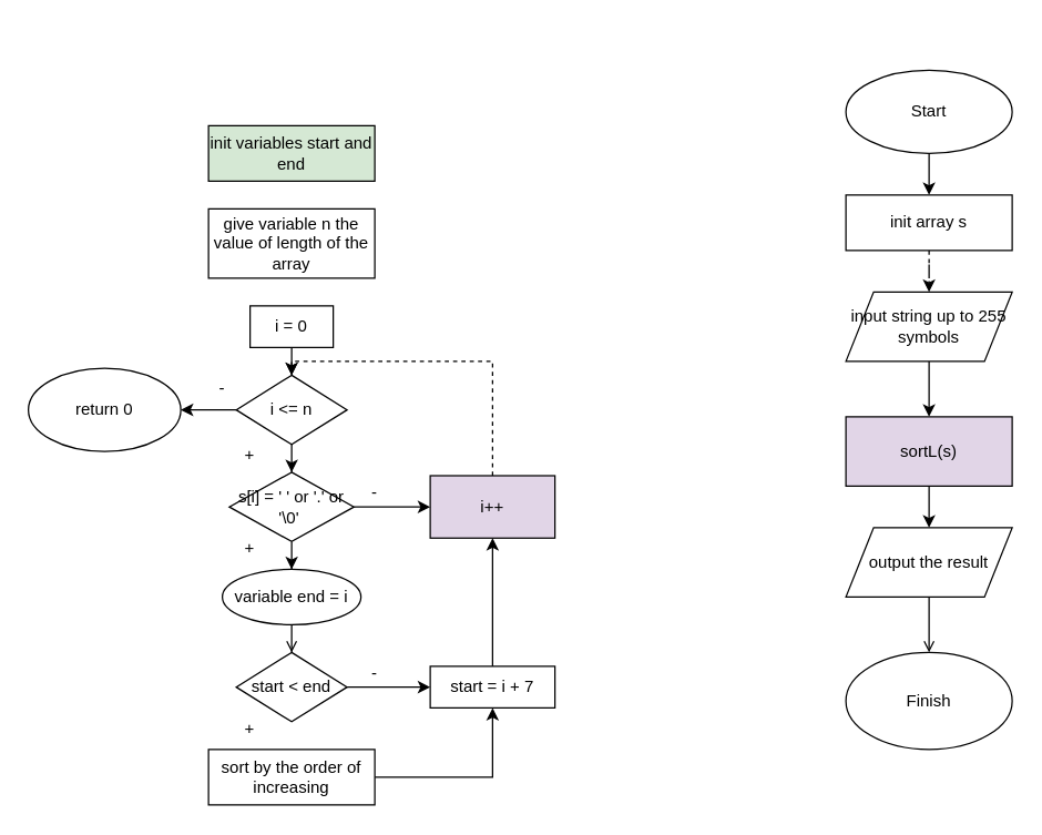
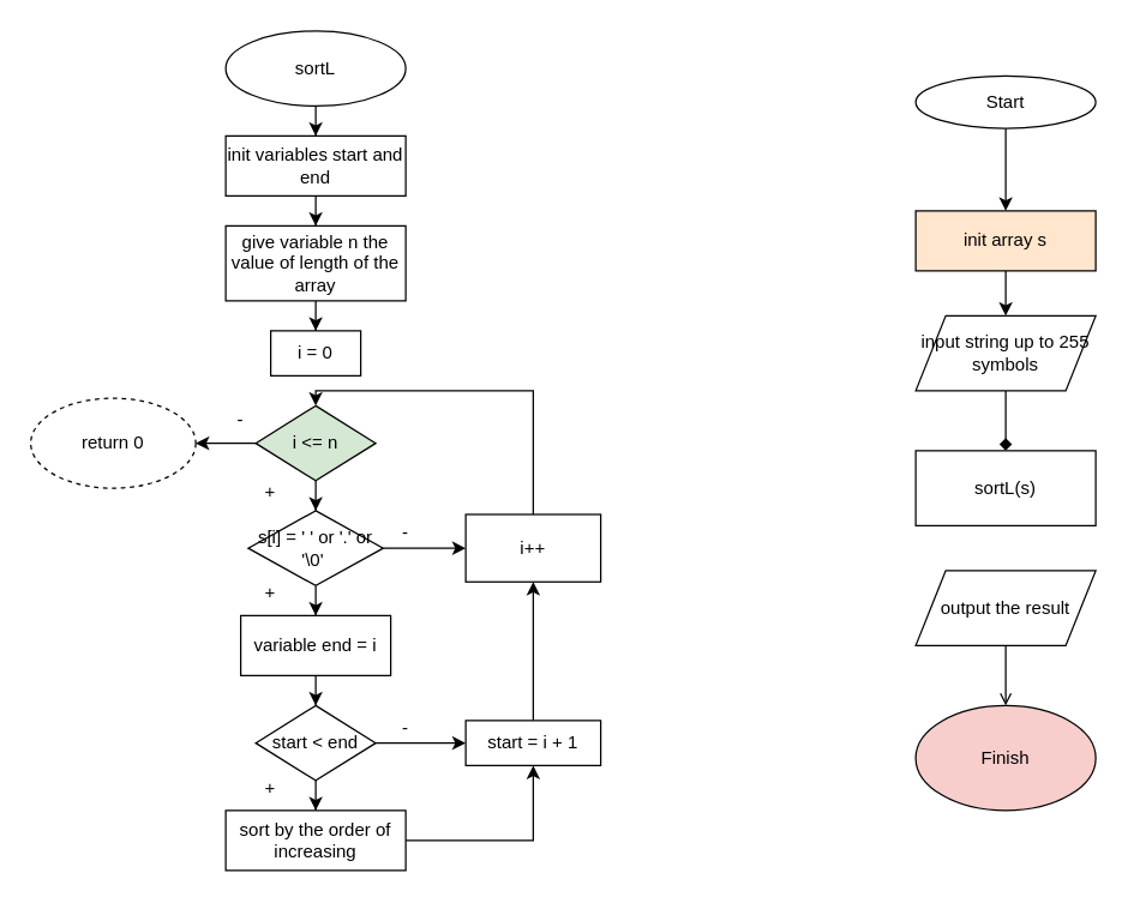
+ <mxCell id="3" value="sortL" style="ellipse;whiteSpace=wrap;html=1;" vertex="1" parent="1"><mxGeometry x="150" y="20" width="120" height="50" as="geometry" /></mxCell>
- <mxCell id="29" value="Start" style="ellipse;whiteSpace=wrap;html=1;" vertex="1" parent="1"><mxGeometry x="610" y="50" width="120" height="60" as="geometry" /></mxCell>
+ <mxCell id="29" value="Start" style="ellipse;whiteSpace=wrap;html=1;" vertex="1" parent="1"><mxGeometry x="610" y="50" width="120" height="35" as="geometry" /></mxCell>
+ <mxCell id="2" value="" style="edgeStyle=orthogonalEdgeStyle;rounded=0;orthogonalLoop=1;jettySize=auto;html=1;" edge="1" parent="1" source="3" target="5"><mxGeometry relative="1" as="geometry" /></mxCell>
- <mxCell id="5" value="init variables start and end" style="whiteSpace=wrap;html=1;fillColor=#d5e8d4;" vertex="1" parent="1"><mxGeometry x="150" y="90" width="120" height="40" as="geometry" /></mxCell>
+ <mxCell id="5" value="init variables start and end" style="whiteSpace=wrap;html=1;" vertex="1" parent="1"><mxGeometry x="150" y="90" width="120" height="40" as="geometry" /></mxCell>
+ <mxCell id="4" value="" style="edgeStyle=orthogonalEdgeStyle;rounded=0;orthogonalLoop=1;jettySize=auto;html=1;" edge="1" parent="1" source="5" target="7"><mxGeometry relative="1" as="geometry" /></mxCell>
- <mxCell id="31" value="init array s" style="whiteSpace=wrap;html=1;" vertex="1" parent="1"><mxGeometry x="610" y="140" width="120" height="40" as="geometry" /></mxCell>
+ <mxCell id="31" value="init array s" style="whiteSpace=wrap;html=1;fillColor=#ffe6cc;" vertex="1" parent="1"><mxGeometry x="610" y="140" width="120" height="40" as="geometry" /></mxCell>
- <mxCell id="30" value="" style="edgeStyle=orthogonalEdgeStyle;rounded=0;orthogonalLoop=1;jettySize=auto;html=1;dashed=1;" edge="1" parent="1" source="31" target="33"><mxGeometry relative="1" as="geometry" /></mxCell>
+ <mxCell id="30" value="" style="edgeStyle=orthogonalEdgeStyle;rounded=0;orthogonalLoop=1;jettySize=auto;html=1;" edge="1" parent="1" source="31" target="33"><mxGeometry relative="1" as="geometry" /></mxCell>
+ <mxCell id="6" value="" style="edgeStyle=orthogonalEdgeStyle;rounded=0;orthogonalLoop=1;jettySize=auto;html=1;" edge="1" parent="1" source="7" target="9"><mxGeometry relative="1" as="geometry" /></mxCell>
- <mxCell id="8" value="" style="edgeStyle=orthogonalEdgeStyle;rounded=0;orthogonalLoop=1;jettySize=auto;html=1;" edge="1" parent="1" source="9" target="12"><mxGeometry relative="1" as="geometry" /></mxCell>
- <mxCell id="25" style="edgeStyle=orthogonalEdgeStyle;rounded=0;orthogonalLoop=1;jettySize=auto;html=1;exitX=0.5;exitY=0;exitDx=0;exitDy=0;entryX=0.5;entryY=0;entryDx=0;entryDy=0;dashed=1;" edge="1" parent="1" source="26" target="12"><mxGeometry relative="1" as="geometry"><Array as="points"><mxPoint x="355" y="260" /><mxPoint x="210" y="260" /></Array></mxGeometry></mxCell>
+ <mxCell id="25" style="edgeStyle=orthogonalEdgeStyle;rounded=0;orthogonalLoop=1;jettySize=auto;html=1;exitX=0.5;exitY=0;exitDx=0;exitDy=0;entryX=0.5;entryY=0;entryDx=0;entryDy=0;" edge="1" parent="1" source="26" target="12"><mxGeometry relative="1" as="geometry"><Array as="points"><mxPoint x="355" y="260" /><mxPoint x="210" y="260" /></Array></mxGeometry></mxCell>
- <mxCell id="32" value="" style="edgeStyle=orthogonalEdgeStyle;rounded=0;orthogonalLoop=1;jettySize=auto;html=1;" edge="1" parent="1" source="33" target="35"><mxGeometry relative="1" as="geometry" /></mxCell>
+ <mxCell id="32" value="" style="edgeStyle=orthogonalEdgeStyle;rounded=0;orthogonalLoop=1;jettySize=auto;html=1;endArrow=diamond;" edge="1" parent="1" source="33" target="35"><mxGeometry relative="1" as="geometry" /></mxCell>
- <mxCell id="27" value="return 0" style="ellipse;whiteSpace=wrap;html=1;" vertex="1" parent="1"><mxGeometry x="20" y="265" width="110" height="60" as="geometry" /></mxCell>
+ <mxCell id="27" value="return 0" style="ellipse;whiteSpace=wrap;html=1;dashed=1;" vertex="1" parent="1"><mxGeometry x="20" y="265" width="110" height="60" as="geometry" /></mxCell>
- <mxCell id="12" value="i &amp;lt;= n" style="rhombus;whiteSpace=wrap;html=1;" vertex="1" parent="1"><mxGeometry x="170" y="270" width="80" height="50" as="geometry" /></mxCell>
+ <mxCell id="12" value="i &amp;lt;= n" style="rhombus;whiteSpace=wrap;html=1;fillColor=#d5e8d4;" vertex="1" parent="1"><mxGeometry x="170" y="270" width="80" height="50" as="geometry" /></mxCell>
- <mxCell id="35" value="sortL(s)" style="whiteSpace=wrap;html=1;fillColor=#e1d5e7;" vertex="1" parent="1"><mxGeometry x="610" y="300" width="120" height="50" as="geometry" /></mxCell>
+ <mxCell id="35" value="sortL(s)" style="whiteSpace=wrap;html=1;" vertex="1" parent="1"><mxGeometry x="610" y="300" width="120" height="50" as="geometry" /></mxCell>
- <mxCell id="26" value="i++" style="whiteSpace=wrap;html=1;fillColor=#e1d5e7;" vertex="1" parent="1"><mxGeometry x="310" y="342.5" width="90" height="45" as="geometry" /></mxCell>
+ <mxCell id="26" value="i++" style="whiteSpace=wrap;html=1;" vertex="1" parent="1"><mxGeometry x="310" y="342.5" width="90" height="45" as="geometry" /></mxCell>
- <mxCell id="34" value="" style="edgeStyle=orthogonalEdgeStyle;rounded=0;orthogonalLoop=1;jettySize=auto;html=1;" edge="1" parent="1" source="35" target="37"><mxGeometry relative="1" as="geometry" /></mxCell>
- <mxCell id="17" value="variable end = i" style="ellipse;whiteSpace=wrap;html=1;" vertex="1" parent="1"><mxGeometry x="160" y="410" width="100" height="40" as="geometry" /></mxCell>
+ <mxCell id="17" value="variable end = i" style="whiteSpace=wrap;html=1;" vertex="1" parent="1"><mxGeometry x="160" y="410" width="100" height="40" as="geometry" /></mxCell>
- <mxCell id="16" value="" style="edgeStyle=orthogonalEdgeStyle;rounded=0;orthogonalLoop=1;jettySize=auto;html=1;endArrow=open;" edge="1" parent="1" source="17" target="20"><mxGeometry relative="1" as="geometry" /></mxCell>
+ <mxCell id="16" value="" style="edgeStyle=orthogonalEdgeStyle;rounded=0;orthogonalLoop=1;jettySize=auto;html=1;" edge="1" parent="1" source="17" target="20"><mxGeometry relative="1" as="geometry" /></mxCell>
- <mxCell id="24" value="start = i + 7" style="whiteSpace=wrap;html=1;" vertex="1" parent="1"><mxGeometry x="310" y="480" width="90" height="30" as="geometry" /></mxCell>
+ <mxCell id="24" value="start = i + 1" style="whiteSpace=wrap;html=1;" vertex="1" parent="1"><mxGeometry x="310" y="480" width="90" height="30" as="geometry" /></mxCell>
- <mxCell id="38" value="Finish" style="ellipse;whiteSpace=wrap;html=1;" vertex="1" parent="1"><mxGeometry x="610" y="470" width="120" height="70" as="geometry" /></mxCell>
+ <mxCell id="38" value="Finish" style="ellipse;whiteSpace=wrap;html=1;fillColor=#f8cecc;" vertex="1" parent="1"><mxGeometry x="610" y="470" width="120" height="70" as="geometry" /></mxCell>
+ <mxCell id="18" value="" style="edgeStyle=orthogonalEdgeStyle;rounded=0;orthogonalLoop=1;jettySize=auto;html=1;" edge="1" parent="1" source="20" target="22"><mxGeometry relative="1" as="geometry" /></mxCell>
